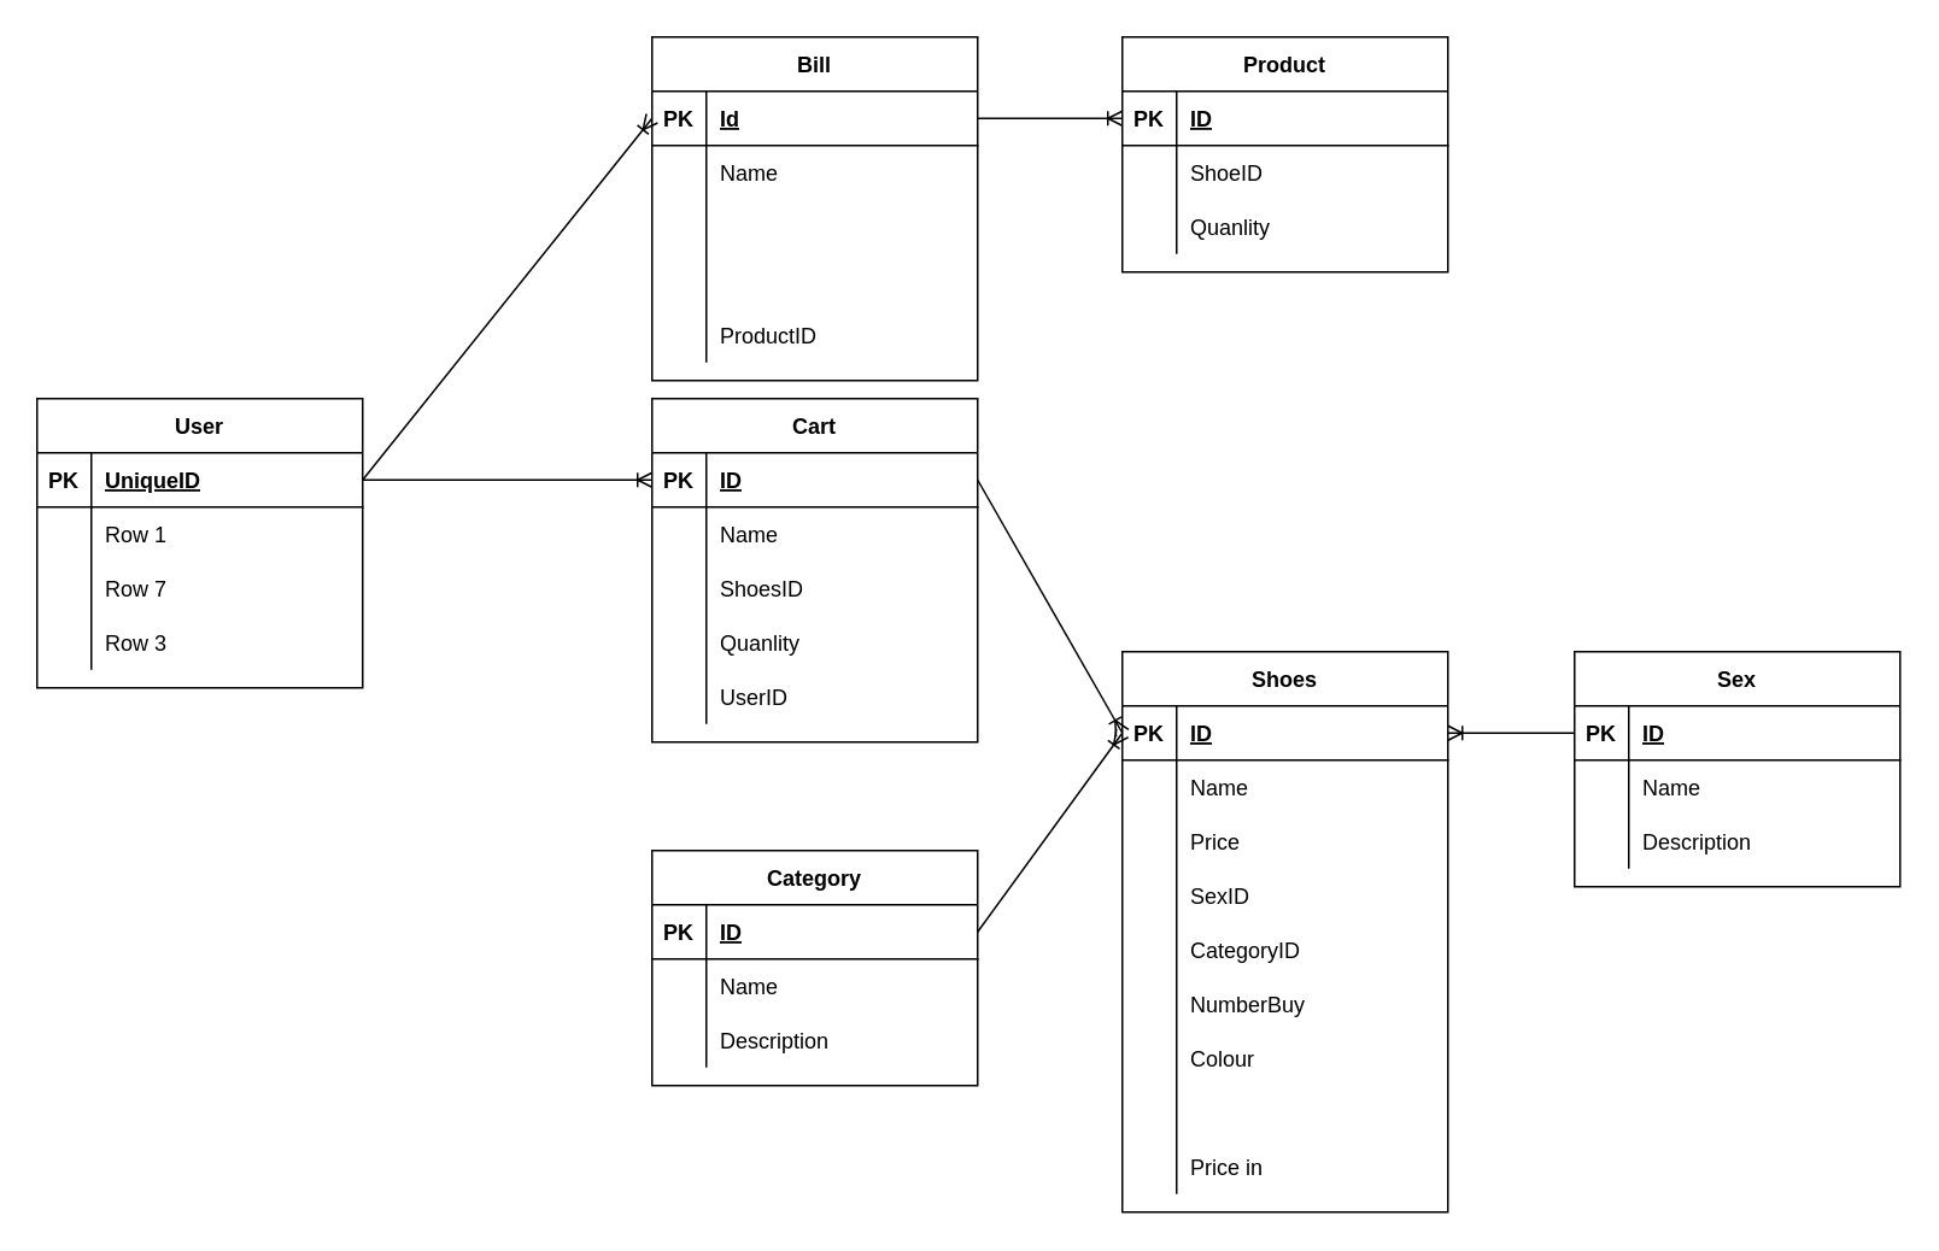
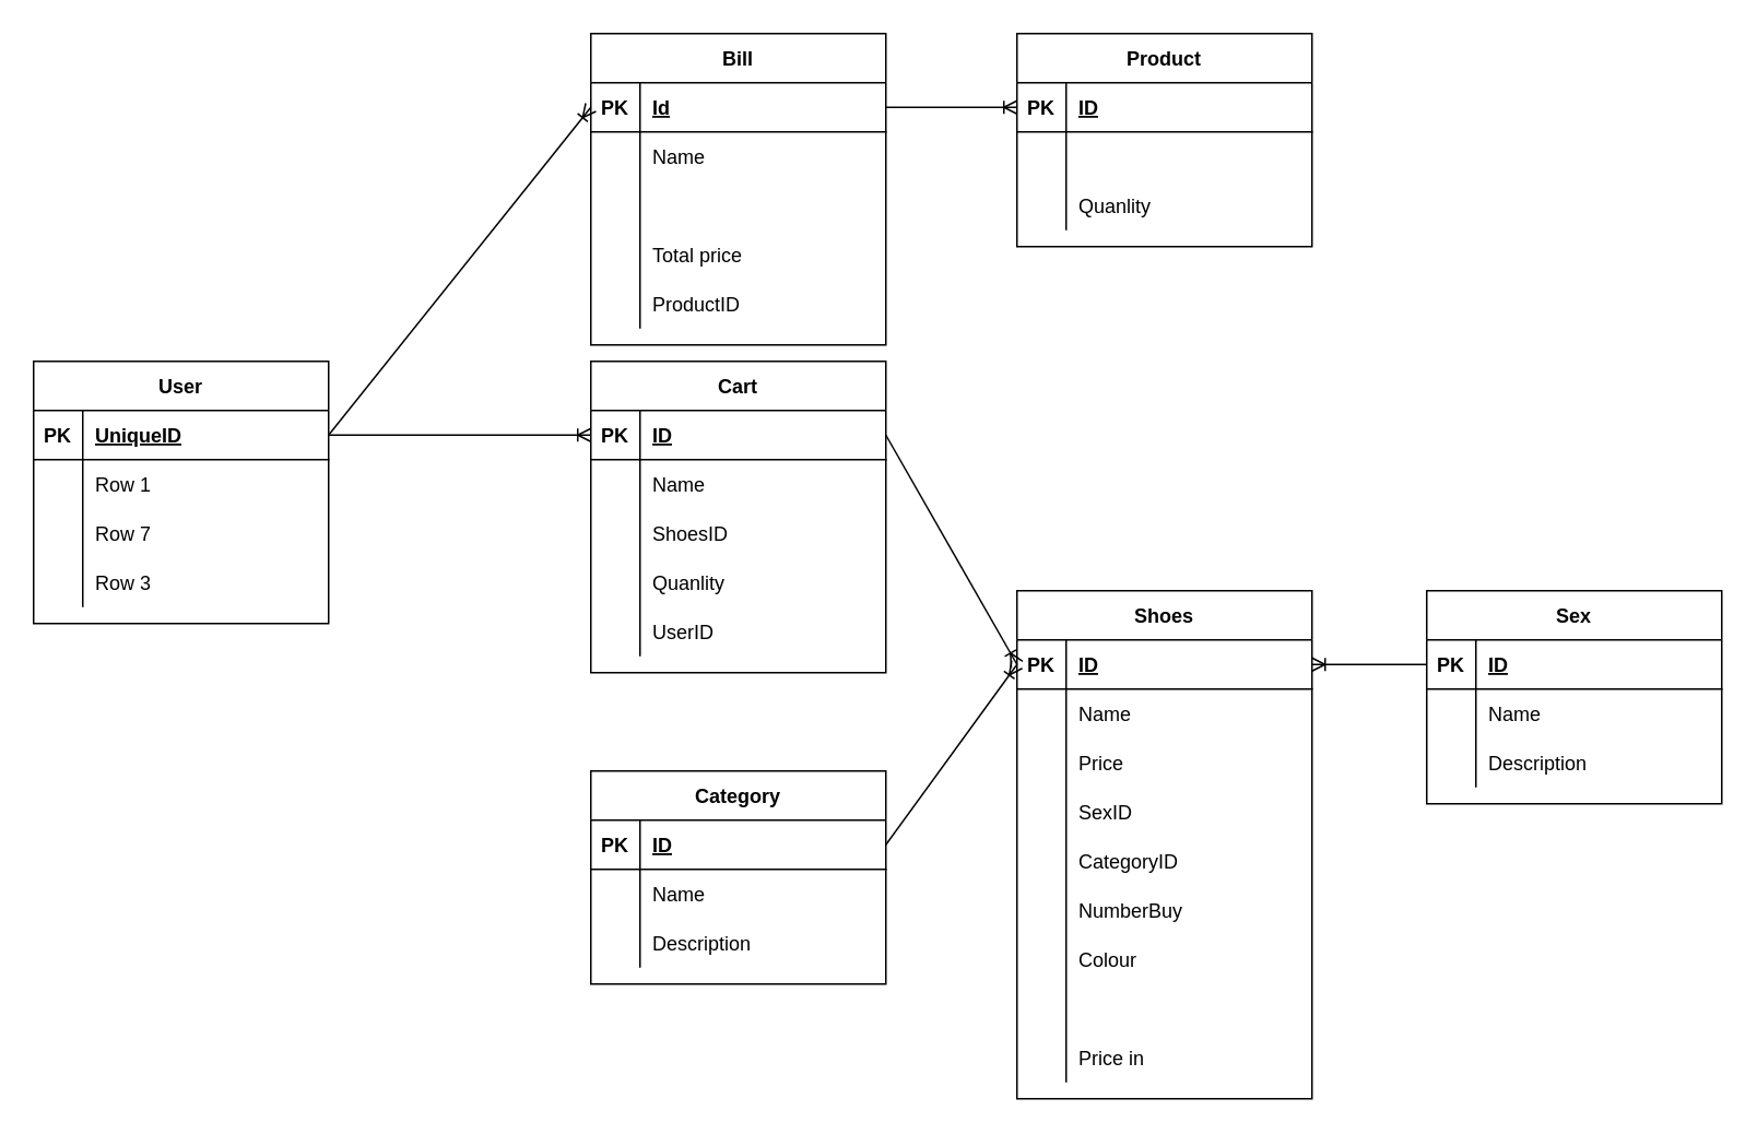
- <mxCell id="103" value="ShoeID" style="shape=partialRectangle;connectable=0;fillColor=none;top=0;left=0;bottom=0;right=0;align=left;spacingLeft=6;overflow=hidden;" vertex="1" parent="101"><mxGeometry x="30" width="150" height="30" as="geometry" /></mxCell>
+ <mxCell id="93" value="Total price" style="shape=partialRectangle;connectable=0;fillColor=none;top=0;left=0;bottom=0;right=0;align=left;spacingLeft=6;overflow=hidden;" vertex="1" parent="91"><mxGeometry x="30" width="150" height="30" as="geometry" /></mxCell>
